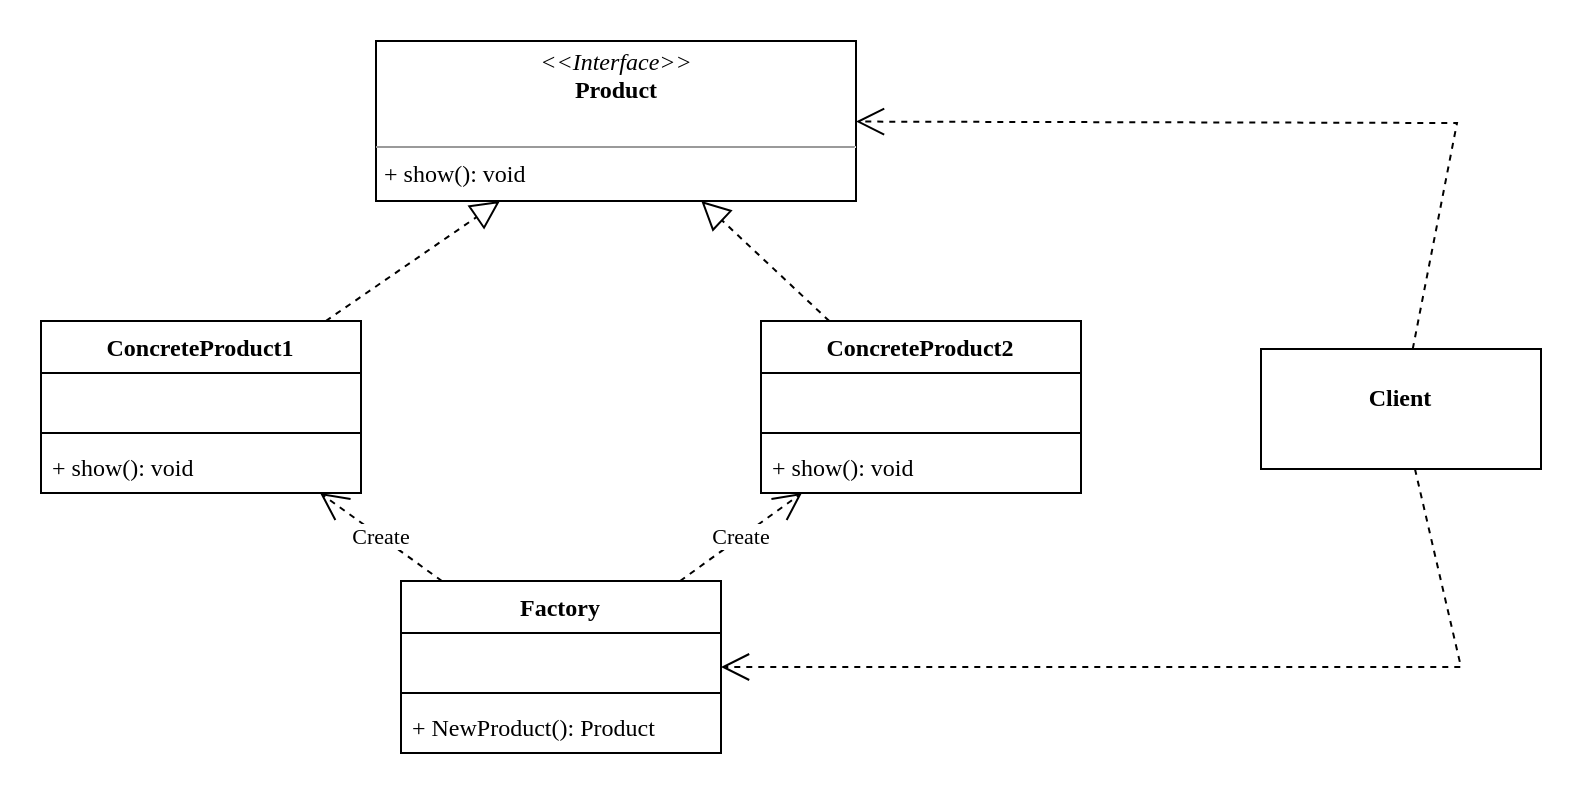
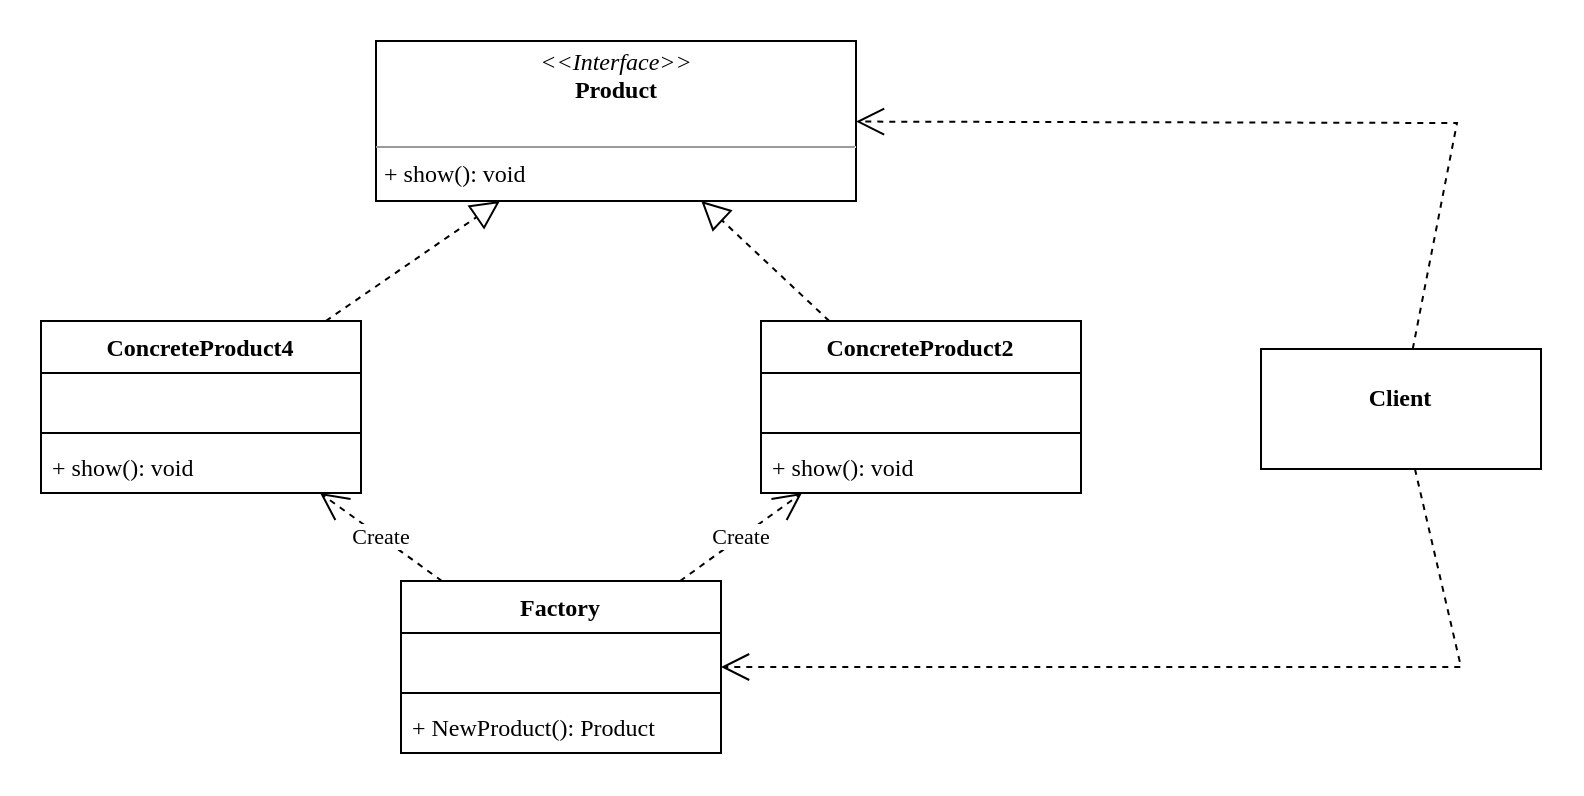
- <mxCell id="6" value="ConcreteProduct1" style="swimlane;fontStyle=1;align=center;verticalAlign=top;childLayout=stackLayout;horizontal=1;startSize=26;horizontalStack=0;resizeParent=1;resizeParentMax=0;resizeLast=0;collapsible=1;marginBottom=0;fontFamily=Times New Roman;" parent="1" vertex="1"><mxGeometry x="20" y="160" width="160" height="86" as="geometry" /></mxCell>
+ <mxCell id="6" value="ConcreteProduct4" style="swimlane;fontStyle=1;align=center;verticalAlign=top;childLayout=stackLayout;horizontal=1;startSize=26;horizontalStack=0;resizeParent=1;resizeParentMax=0;resizeLast=0;collapsible=1;marginBottom=0;fontFamily=Times New Roman;" parent="1" vertex="1"><mxGeometry x="20" y="160" width="160" height="86" as="geometry" /></mxCell>
